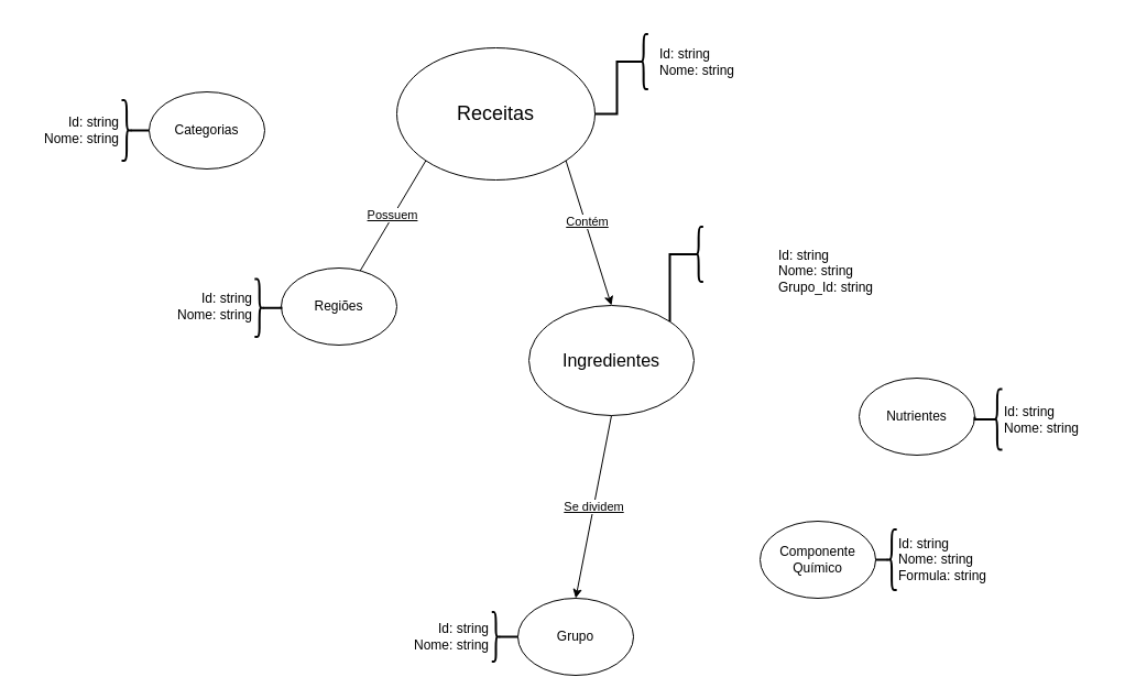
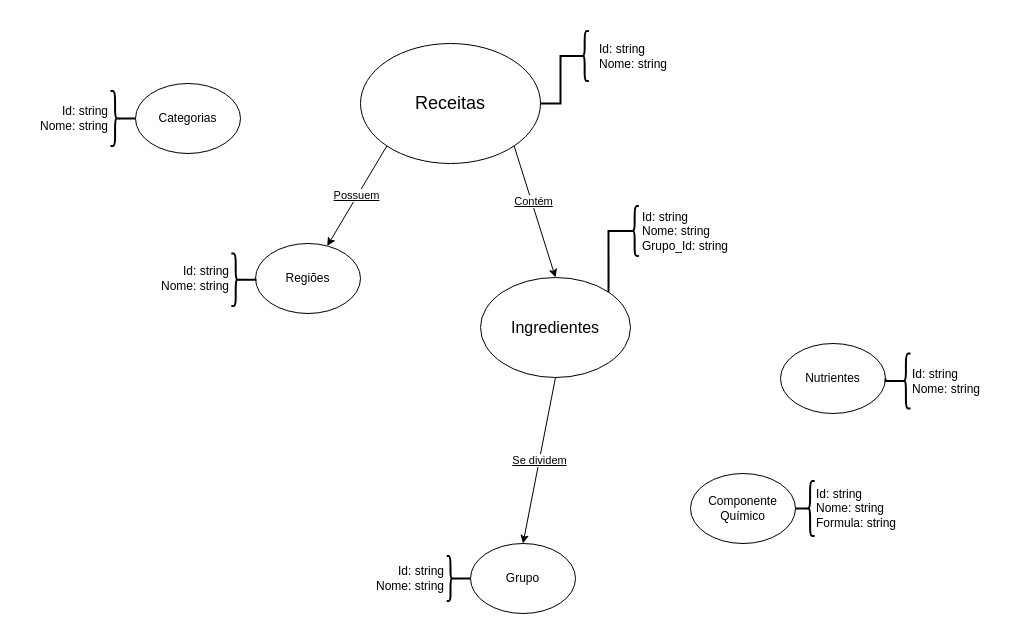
- <mxCell id="9" value="" style="endArrow=none;html=1;rounded=0;exitX=0;exitY=1;exitDx=0;exitDy=0;" edge="1" parent="1" source="2" target="4"><mxGeometry width="50" height="50" relative="1" as="geometry"><mxPoint x="440" y="373" as="sourcePoint" /><mxPoint x="490" y="323" as="targetPoint" /></mxGeometry></mxCell>
+ <mxCell id="9" value="" style="endArrow=classic;html=1;rounded=0;exitX=0;exitY=1;exitDx=0;exitDy=0;" edge="1" parent="1" source="2" target="4"><mxGeometry width="50" height="50" relative="1" as="geometry"><mxPoint x="440" y="373" as="sourcePoint" /><mxPoint x="490" y="323" as="targetPoint" /></mxGeometry></mxCell>
- <mxCell id="30" value="&lt;div style=&quot;&quot;&gt;&lt;span style=&quot;background-color: initial;&quot;&gt;Id: string&lt;/span&gt;&lt;/div&gt;&lt;div style=&quot;&quot;&gt;&lt;span style=&quot;background-color: initial;&quot;&gt;Nome: string&amp;nbsp;&lt;/span&gt;&lt;/div&gt;&lt;div style=&quot;&quot;&gt;&lt;span style=&quot;background-color: initial;&quot;&gt;Grupo_Id: string&lt;/span&gt;&lt;/div&gt;" style="text;html=1;strokeColor=none;fillColor=none;align=left;verticalAlign=middle;whiteSpace=wrap;rounded=0;" vertex="1" parent="1"><mxGeometry x="705" y="198" width="120" height="95" as="geometry" /></mxCell>
+ <mxCell id="30" value="&lt;div style=&quot;&quot;&gt;&lt;span style=&quot;background-color: initial;&quot;&gt;Id: string&lt;/span&gt;&lt;/div&gt;&lt;div style=&quot;&quot;&gt;&lt;span style=&quot;background-color: initial;&quot;&gt;Nome: string&amp;nbsp;&lt;/span&gt;&lt;/div&gt;&lt;div style=&quot;&quot;&gt;&lt;span style=&quot;background-color: initial;&quot;&gt;Grupo_Id: string&lt;/span&gt;&lt;/div&gt;" style="text;html=1;strokeColor=none;fillColor=none;align=left;verticalAlign=middle;whiteSpace=wrap;rounded=0;" vertex="1" parent="1"><mxGeometry x="640" y="183" width="120" height="95" as="geometry" /></mxCell>
